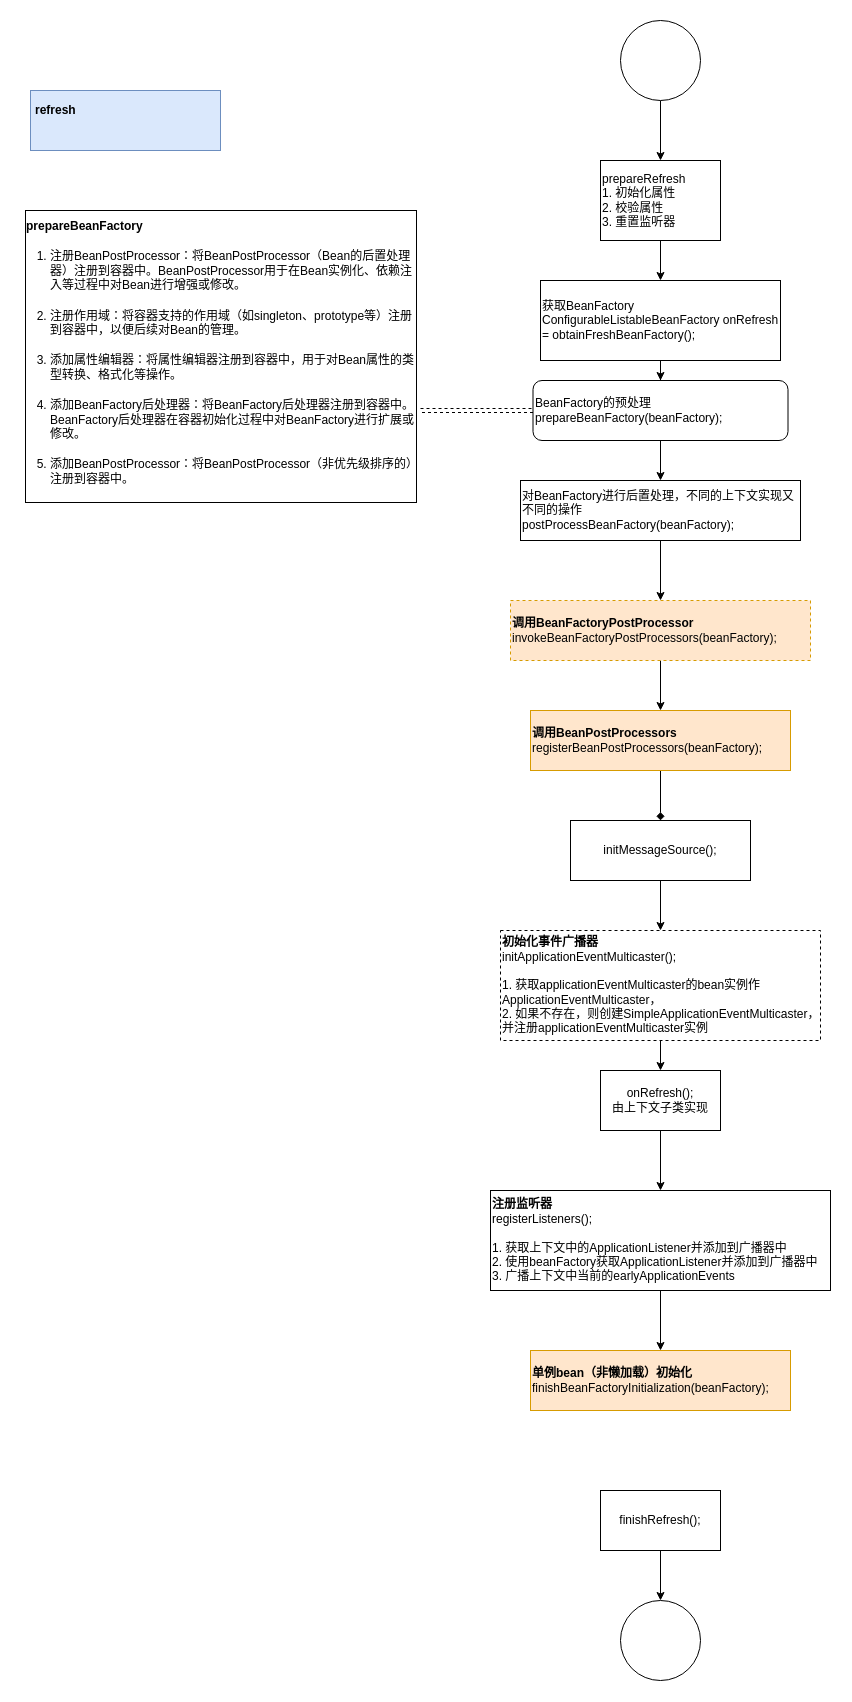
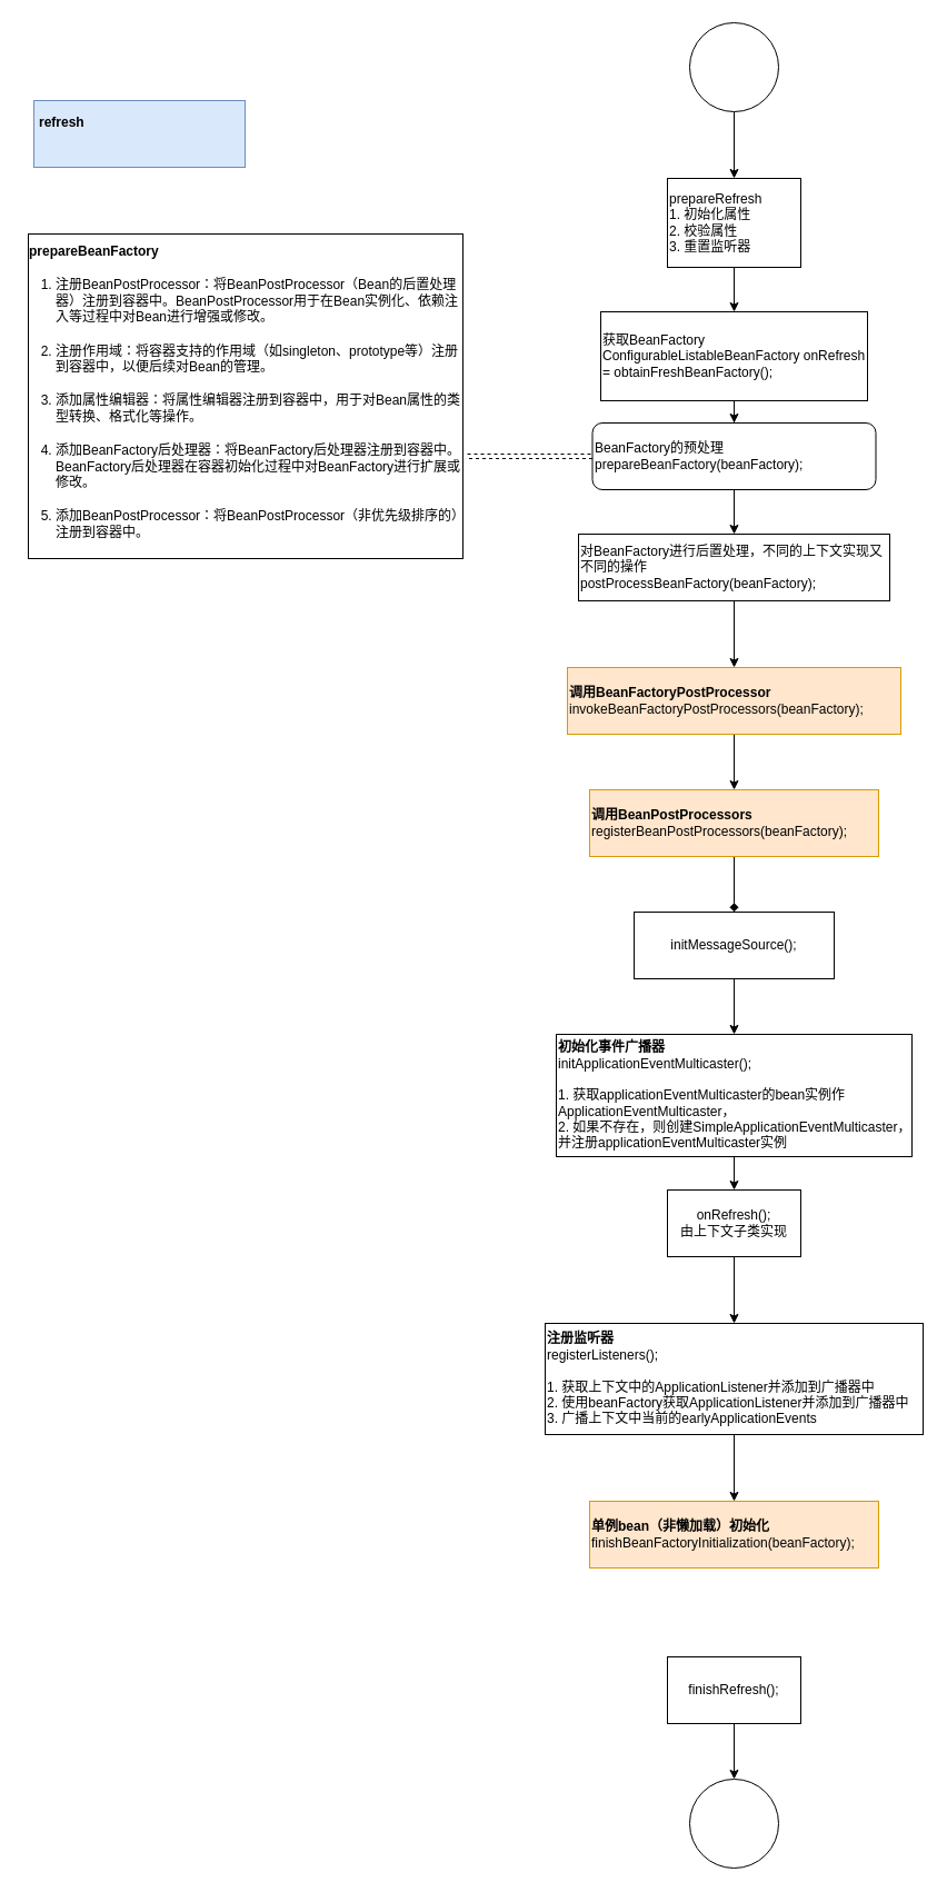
- <mxCell id="27" value="&lt;b&gt;调用BeanFactoryPostProcessor&lt;/b&gt;&lt;br style=&quot;border-color: var(--border-color); padding: 0px; margin: 0px; font-size: 12px;&quot;&gt;&lt;span style=&quot;font-size: 12px;&quot;&gt;invokeBeanFactoryPostProcessors(beanFactory);&lt;/span&gt;" style="rounded=0;whiteSpace=wrap;html=1;align=left;fontFamily=Helvetica;fontSize=12;fillColor=#ffe6cc;strokeColor=#d79b00;dashed=1;" parent="1" vertex="1"><mxGeometry x="510" y="600" width="300" height="60" as="geometry" /></mxCell>
+ <mxCell id="27" value="&lt;b&gt;调用BeanFactoryPostProcessor&lt;/b&gt;&lt;br style=&quot;border-color: var(--border-color); padding: 0px; margin: 0px; font-size: 12px;&quot;&gt;&lt;span style=&quot;font-size: 12px;&quot;&gt;invokeBeanFactoryPostProcessors(beanFactory);&lt;/span&gt;" style="rounded=0;whiteSpace=wrap;html=1;align=left;fontFamily=Helvetica;fontSize=12;fillColor=#ffe6cc;strokeColor=#d79b00;" parent="1" vertex="1"><mxGeometry x="510" y="600" width="300" height="60" as="geometry" /></mxCell>
- <mxCell id="14" value="&lt;b&gt;初始化事件广播器&lt;br&gt;&lt;/b&gt;initApplicationEventMulticaster();&lt;br&gt;&lt;br&gt;1. 获取applicationEventMulticaster的bean实例作ApplicationEventMulticaster，&lt;br&gt;2. 如果不存在，则创建SimpleApplicationEventMulticaster，并注册applicationEventMulticaster实例" style="rounded=0;align=left;verticalAlign=middle;labelBorderColor=none;whiteSpace=wrap;horizontal=1;html=1;fontStyle=0;fontSize=12;fontFamily=Helvetica;dashed=1;" parent="1" vertex="1"><mxGeometry x="500" y="930" width="320" height="110" as="geometry" /></mxCell>
+ <mxCell id="14" value="&lt;b&gt;初始化事件广播器&lt;br&gt;&lt;/b&gt;initApplicationEventMulticaster();&lt;br&gt;&lt;br&gt;1. 获取applicationEventMulticaster的bean实例作ApplicationEventMulticaster，&lt;br&gt;2. 如果不存在，则创建SimpleApplicationEventMulticaster，并注册applicationEventMulticaster实例" style="rounded=0;align=left;verticalAlign=middle;labelBorderColor=none;whiteSpace=wrap;horizontal=1;html=1;fontStyle=0;fontSize=12;fontFamily=Helvetica;" parent="1" vertex="1"><mxGeometry x="500" y="930" width="320" height="110" as="geometry" /></mxCell>
